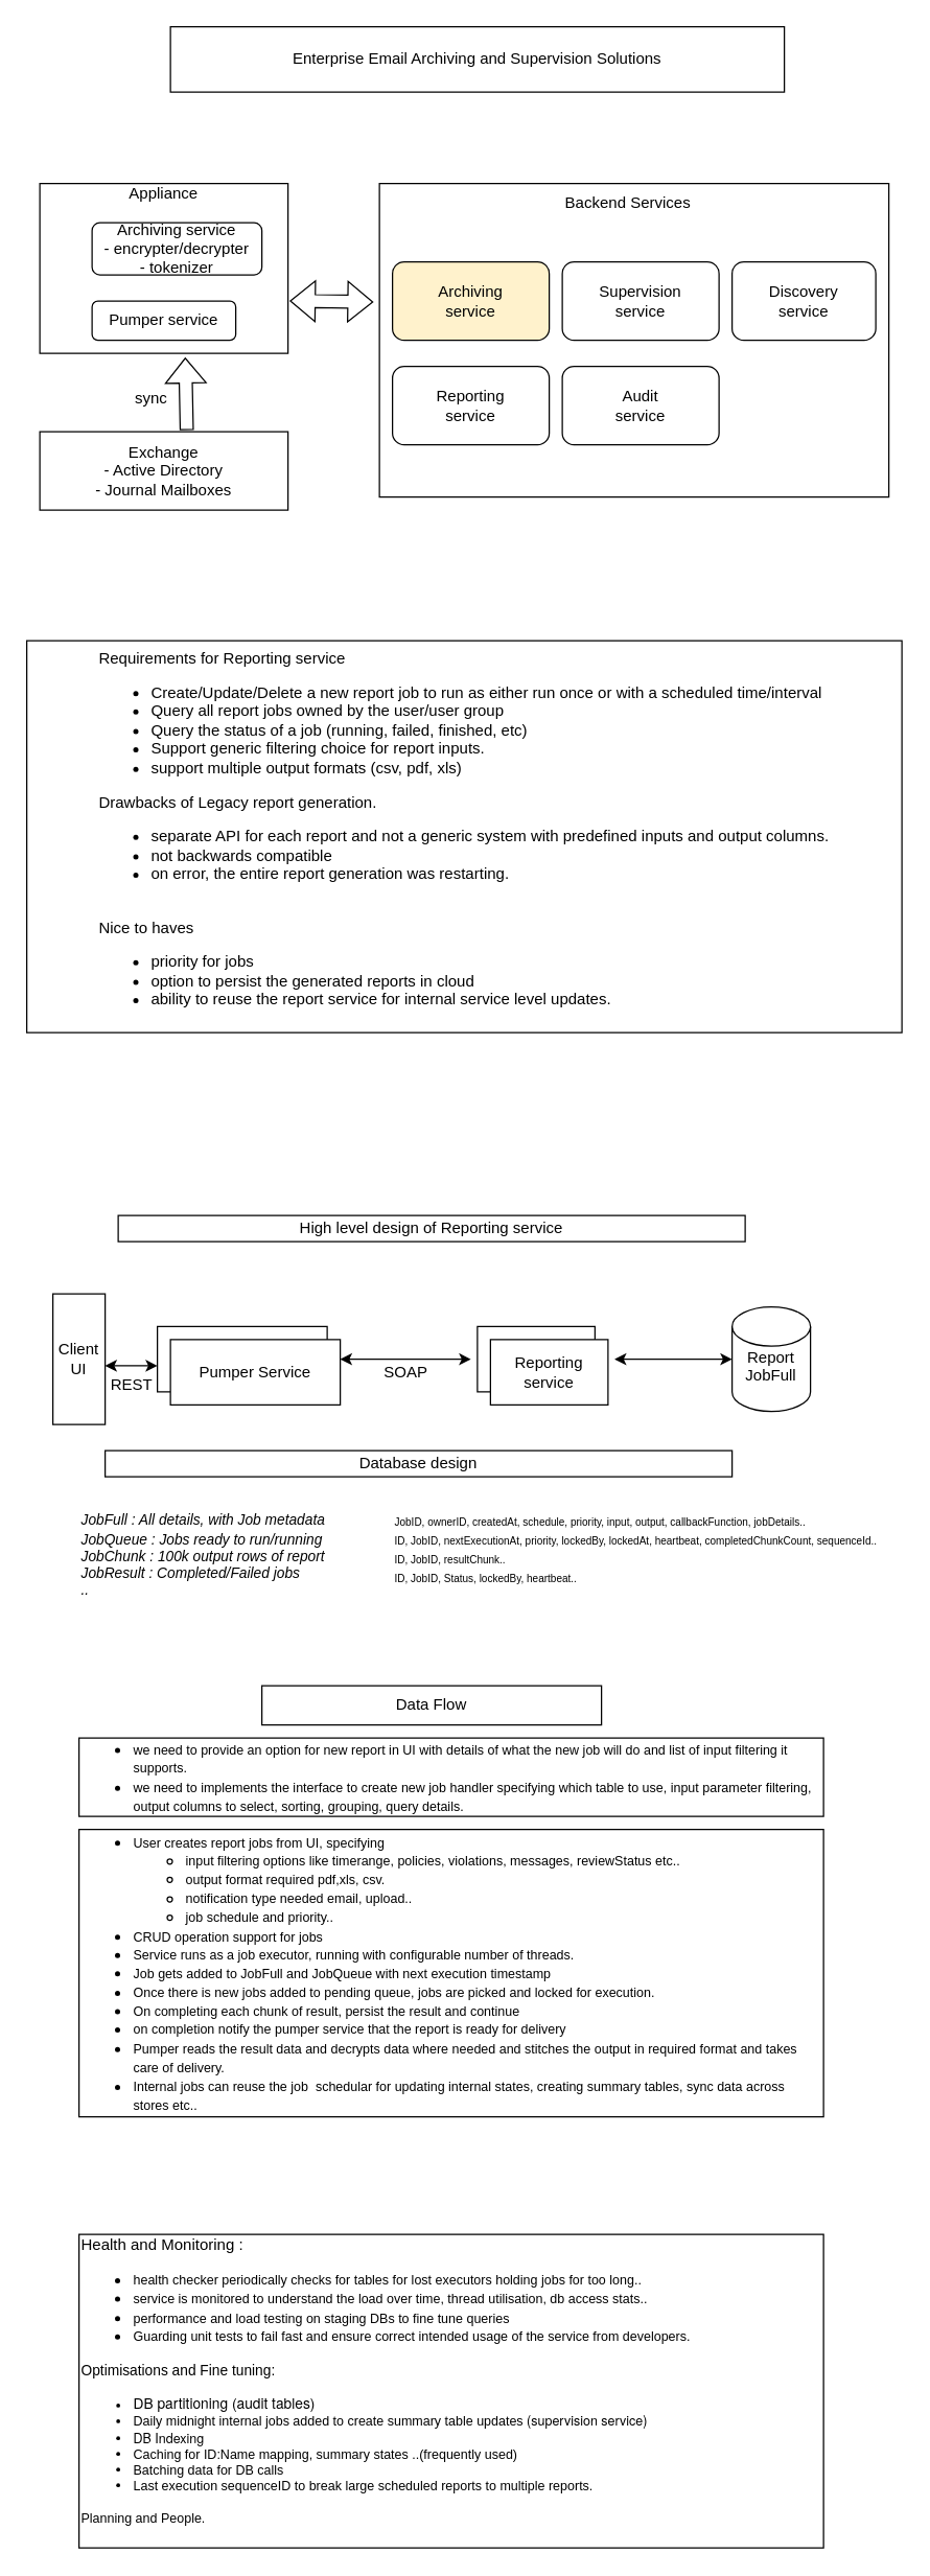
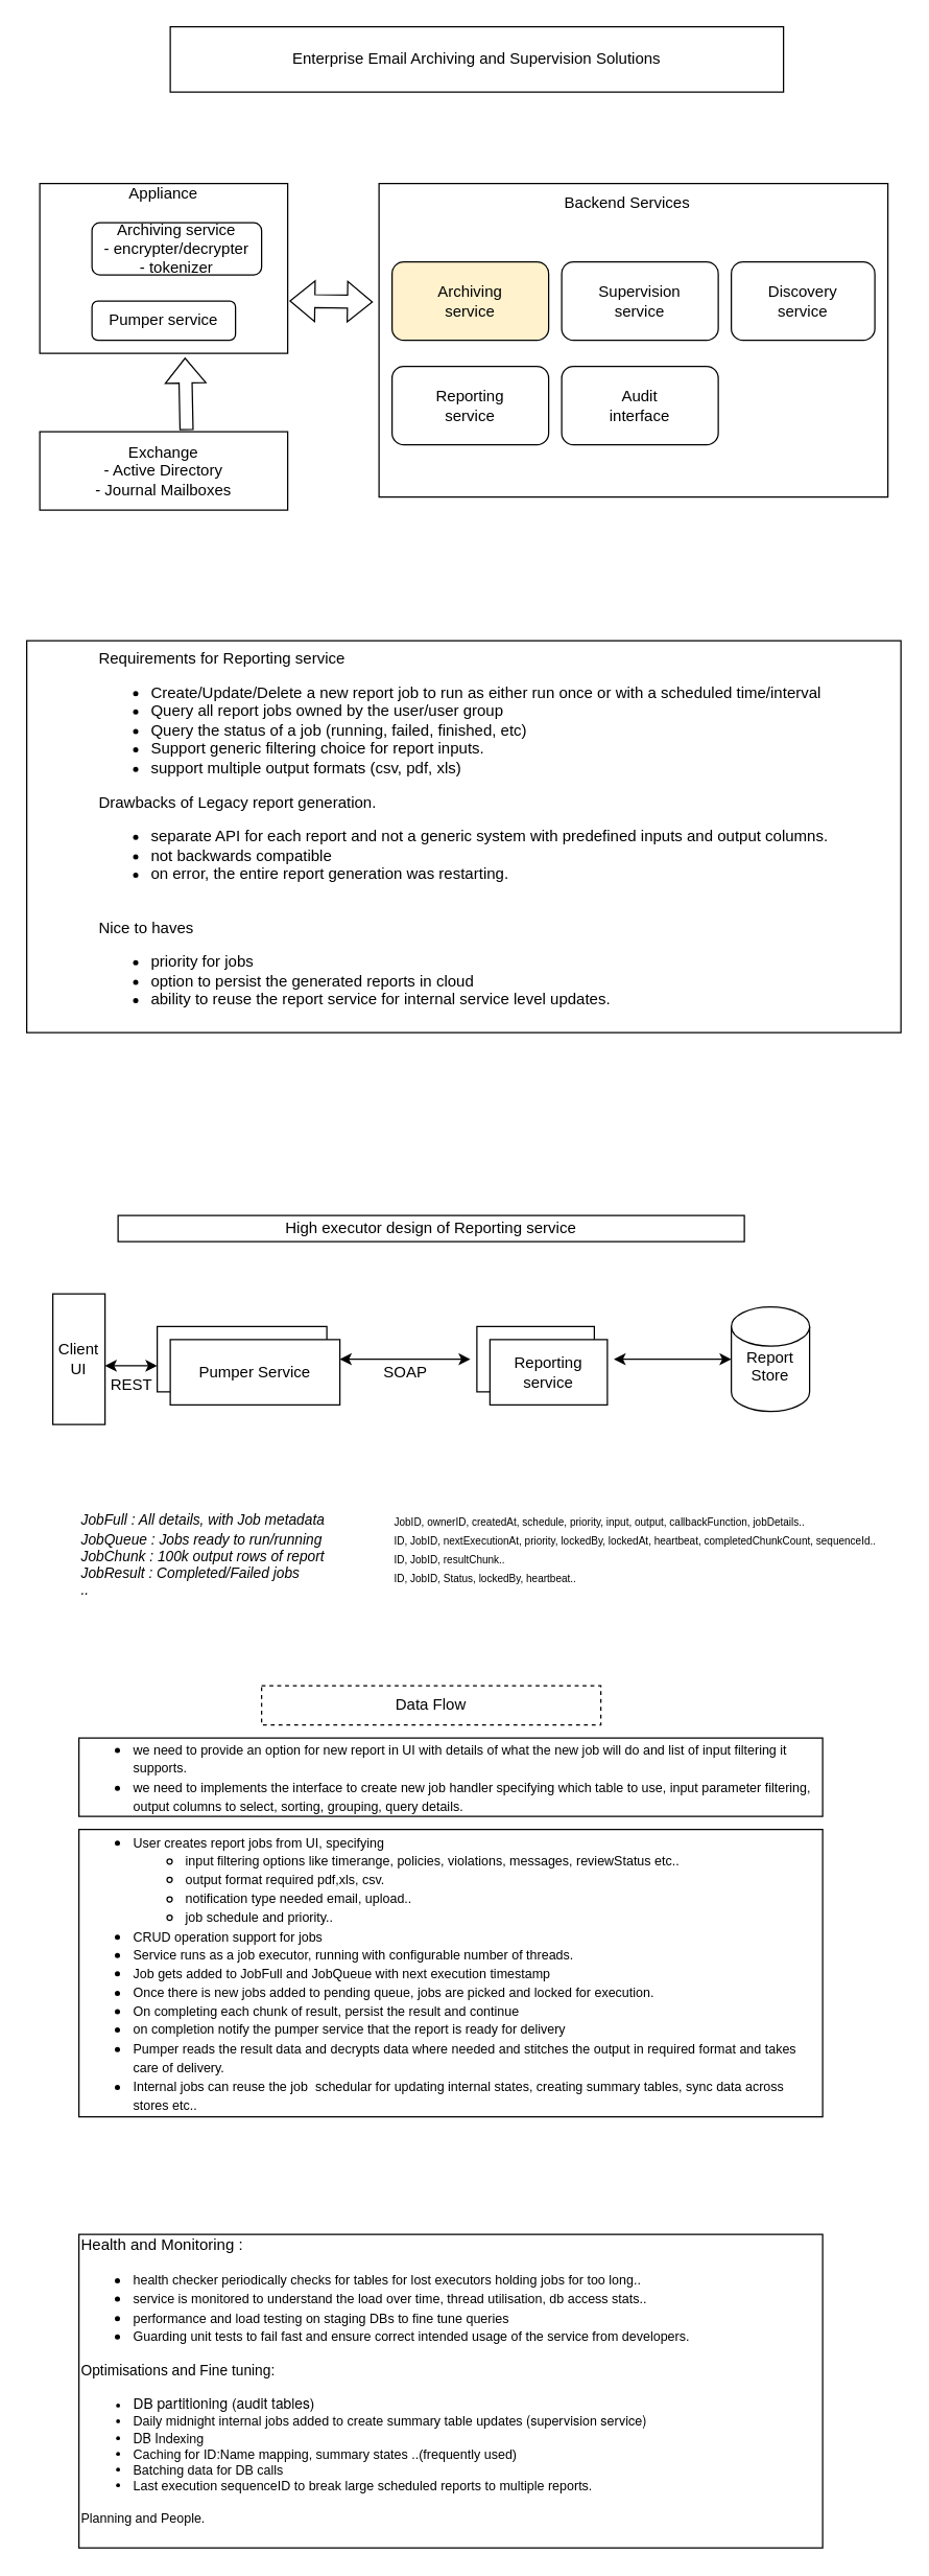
- <mxCell id="13" value="sync" style="text;html=1;align=center;verticalAlign=middle;resizable=0;points=[];autosize=1;strokeColor=none;fillColor=none;" parent="1" vertex="1"><mxGeometry x="90" y="290" width="50" height="30" as="geometry" /></mxCell>
- <mxCell id="7" value="Audit&lt;div&gt;service&lt;/div&gt;" style="rounded=1;whiteSpace=wrap;html=1;" parent="1" vertex="1"><mxGeometry x="430" y="280" width="120" height="60" as="geometry" /></mxCell>
+ <mxCell id="7" value="Audit&lt;div&gt;interface&lt;/div&gt;" style="rounded=1;whiteSpace=wrap;html=1;" parent="1" vertex="1"><mxGeometry x="430" y="280" width="120" height="60" as="geometry" /></mxCell>
- <mxCell id="18" value="High level design of Reporting service" style="rounded=0;whiteSpace=wrap;html=1;" parent="1" vertex="1"><mxGeometry x="90" y="930" width="480" height="20" as="geometry" /></mxCell>
+ <mxCell id="18" value="High executor design of Reporting service" style="rounded=0;whiteSpace=wrap;html=1;" parent="1" vertex="1"><mxGeometry x="90" y="930" width="480" height="20" as="geometry" /></mxCell>
- <mxCell id="21" value="Report&lt;div&gt;JobFull&lt;/div&gt;&lt;div&gt;&lt;br&gt;&lt;/div&gt;" style="shape=cylinder3;whiteSpace=wrap;html=1;boundedLbl=1;backgroundOutline=1;size=15;" parent="1" vertex="1"><mxGeometry x="560" y="1000" width="60" height="80" as="geometry" /></mxCell>
+ <mxCell id="21" value="Report&lt;div&gt;Store&lt;/div&gt;&lt;div&gt;&lt;br&gt;&lt;/div&gt;" style="shape=cylinder3;whiteSpace=wrap;html=1;boundedLbl=1;backgroundOutline=1;size=15;" parent="1" vertex="1"><mxGeometry x="560" y="1000" width="60" height="80" as="geometry" /></mxCell>
- <mxCell id="33" value="Database design" style="rounded=0;whiteSpace=wrap;html=1;" vertex="1" parent="1"><mxGeometry x="80" y="1110" width="480" height="20" as="geometry" /></mxCell>
- <mxCell id="37" value="Data Flow" style="whiteSpace=wrap;html=1;" vertex="1" parent="1"><mxGeometry x="200" y="1290" width="260" height="30" as="geometry" /></mxCell>
+ <mxCell id="37" value="Data Flow" style="whiteSpace=wrap;html=1;dashed=1;" vertex="1" parent="1"><mxGeometry x="200" y="1290" width="260" height="30" as="geometry" /></mxCell>
